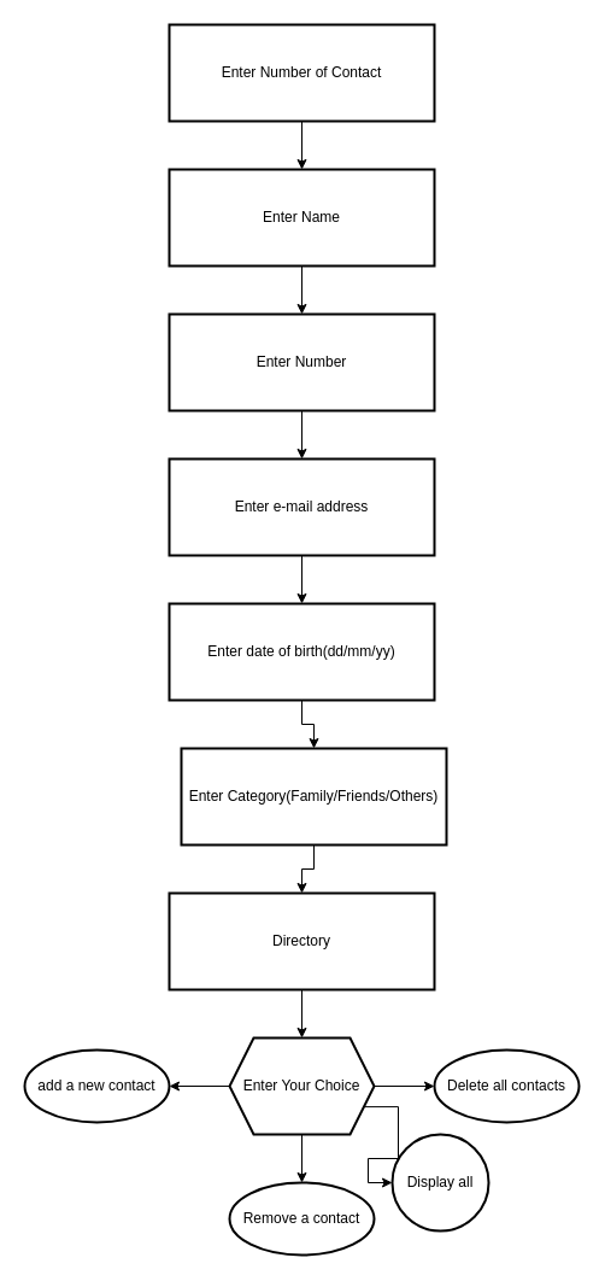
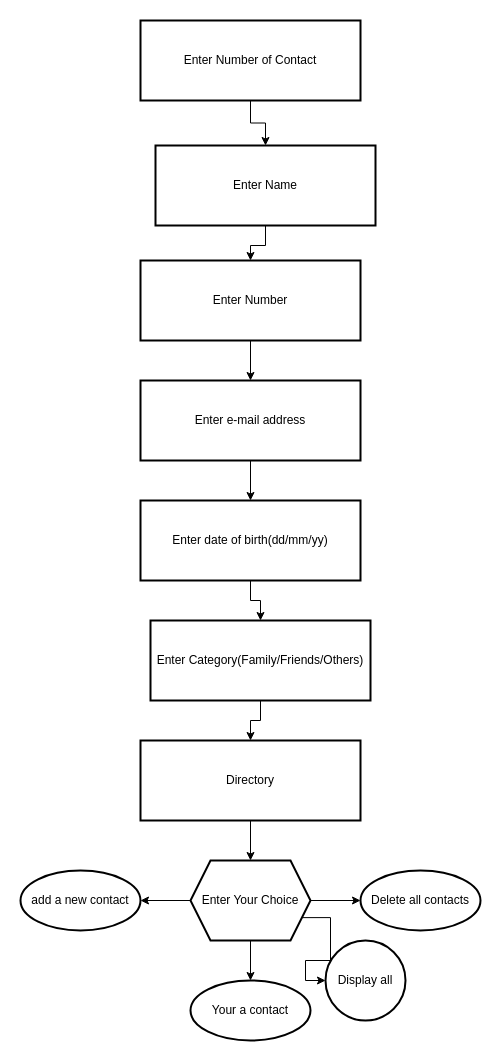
- <mxCell id="5" value="Enter Name" style="rounded=0;whiteSpace=wrap;html=1;strokeWidth=2;" parent="1" vertex="1"><mxGeometry x="140" y="140" width="220" height="80" as="geometry" /></mxCell>
+ <mxCell id="5" value="Enter Name" style="rounded=0;whiteSpace=wrap;html=1;strokeWidth=2;" parent="1" vertex="1"><mxGeometry x="155" y="145" width="220" height="80" as="geometry" /></mxCell>
- <mxCell id="23" value="Remove a contact" style="ellipse;whiteSpace=wrap;html=1;rounded=0;strokeWidth=2;" parent="1" vertex="1"><mxGeometry x="190" y="980" width="120" height="60" as="geometry" /></mxCell>
+ <mxCell id="23" value="Your a contact" style="ellipse;whiteSpace=wrap;html=1;rounded=0;strokeWidth=2;" parent="1" vertex="1"><mxGeometry x="190" y="980" width="120" height="60" as="geometry" /></mxCell>
